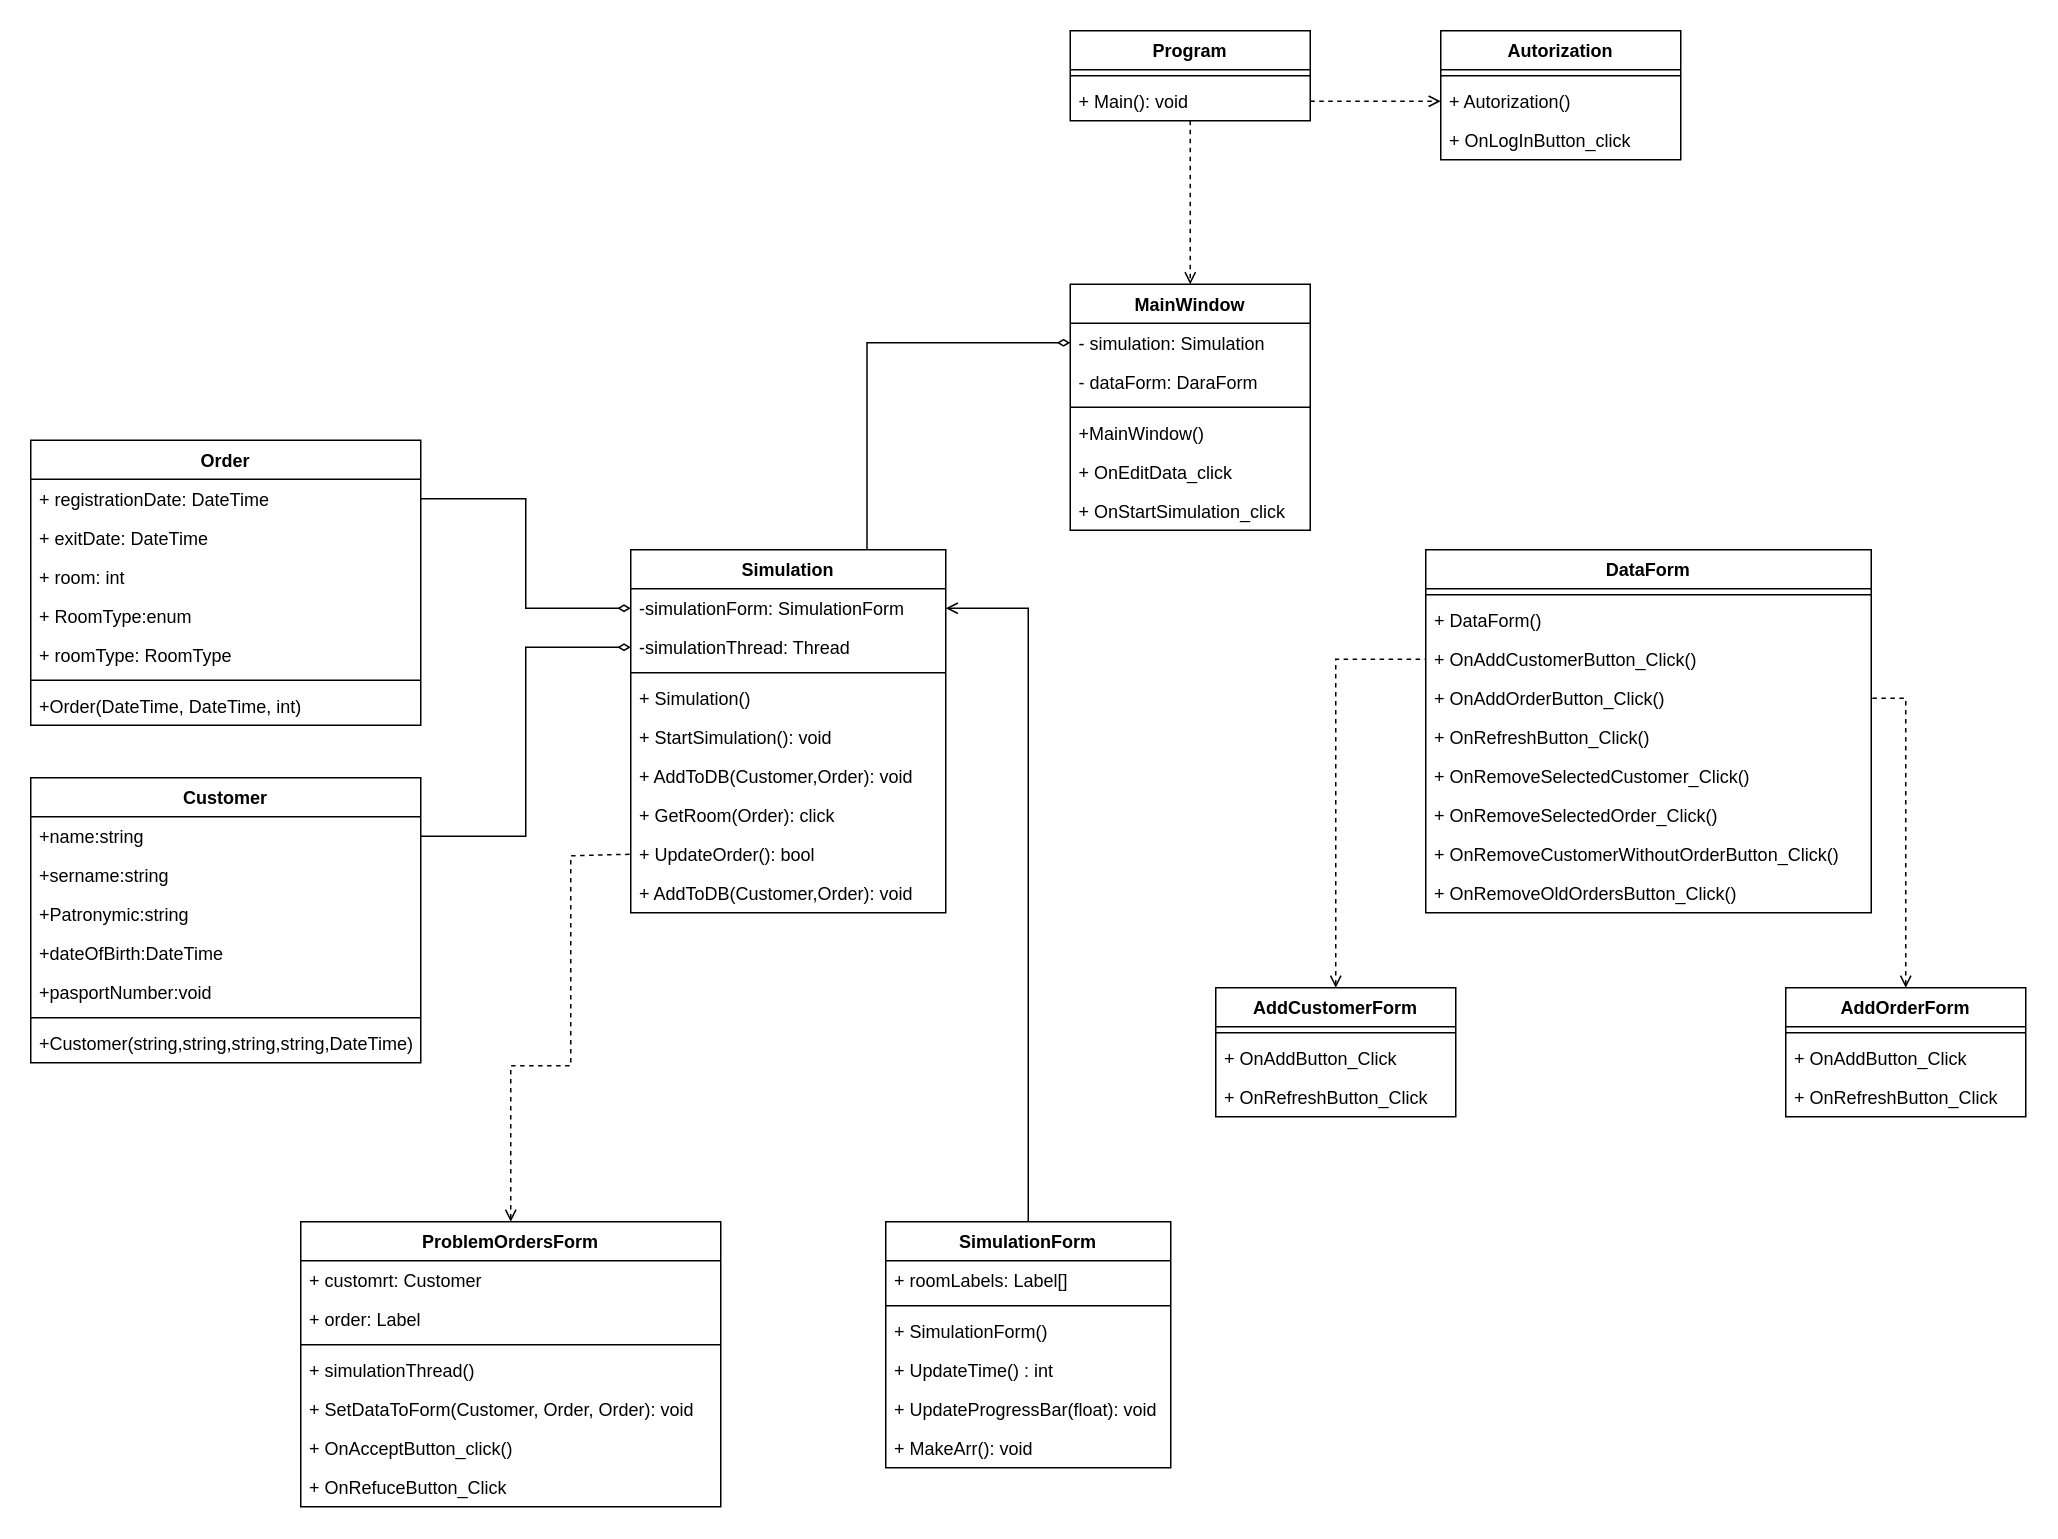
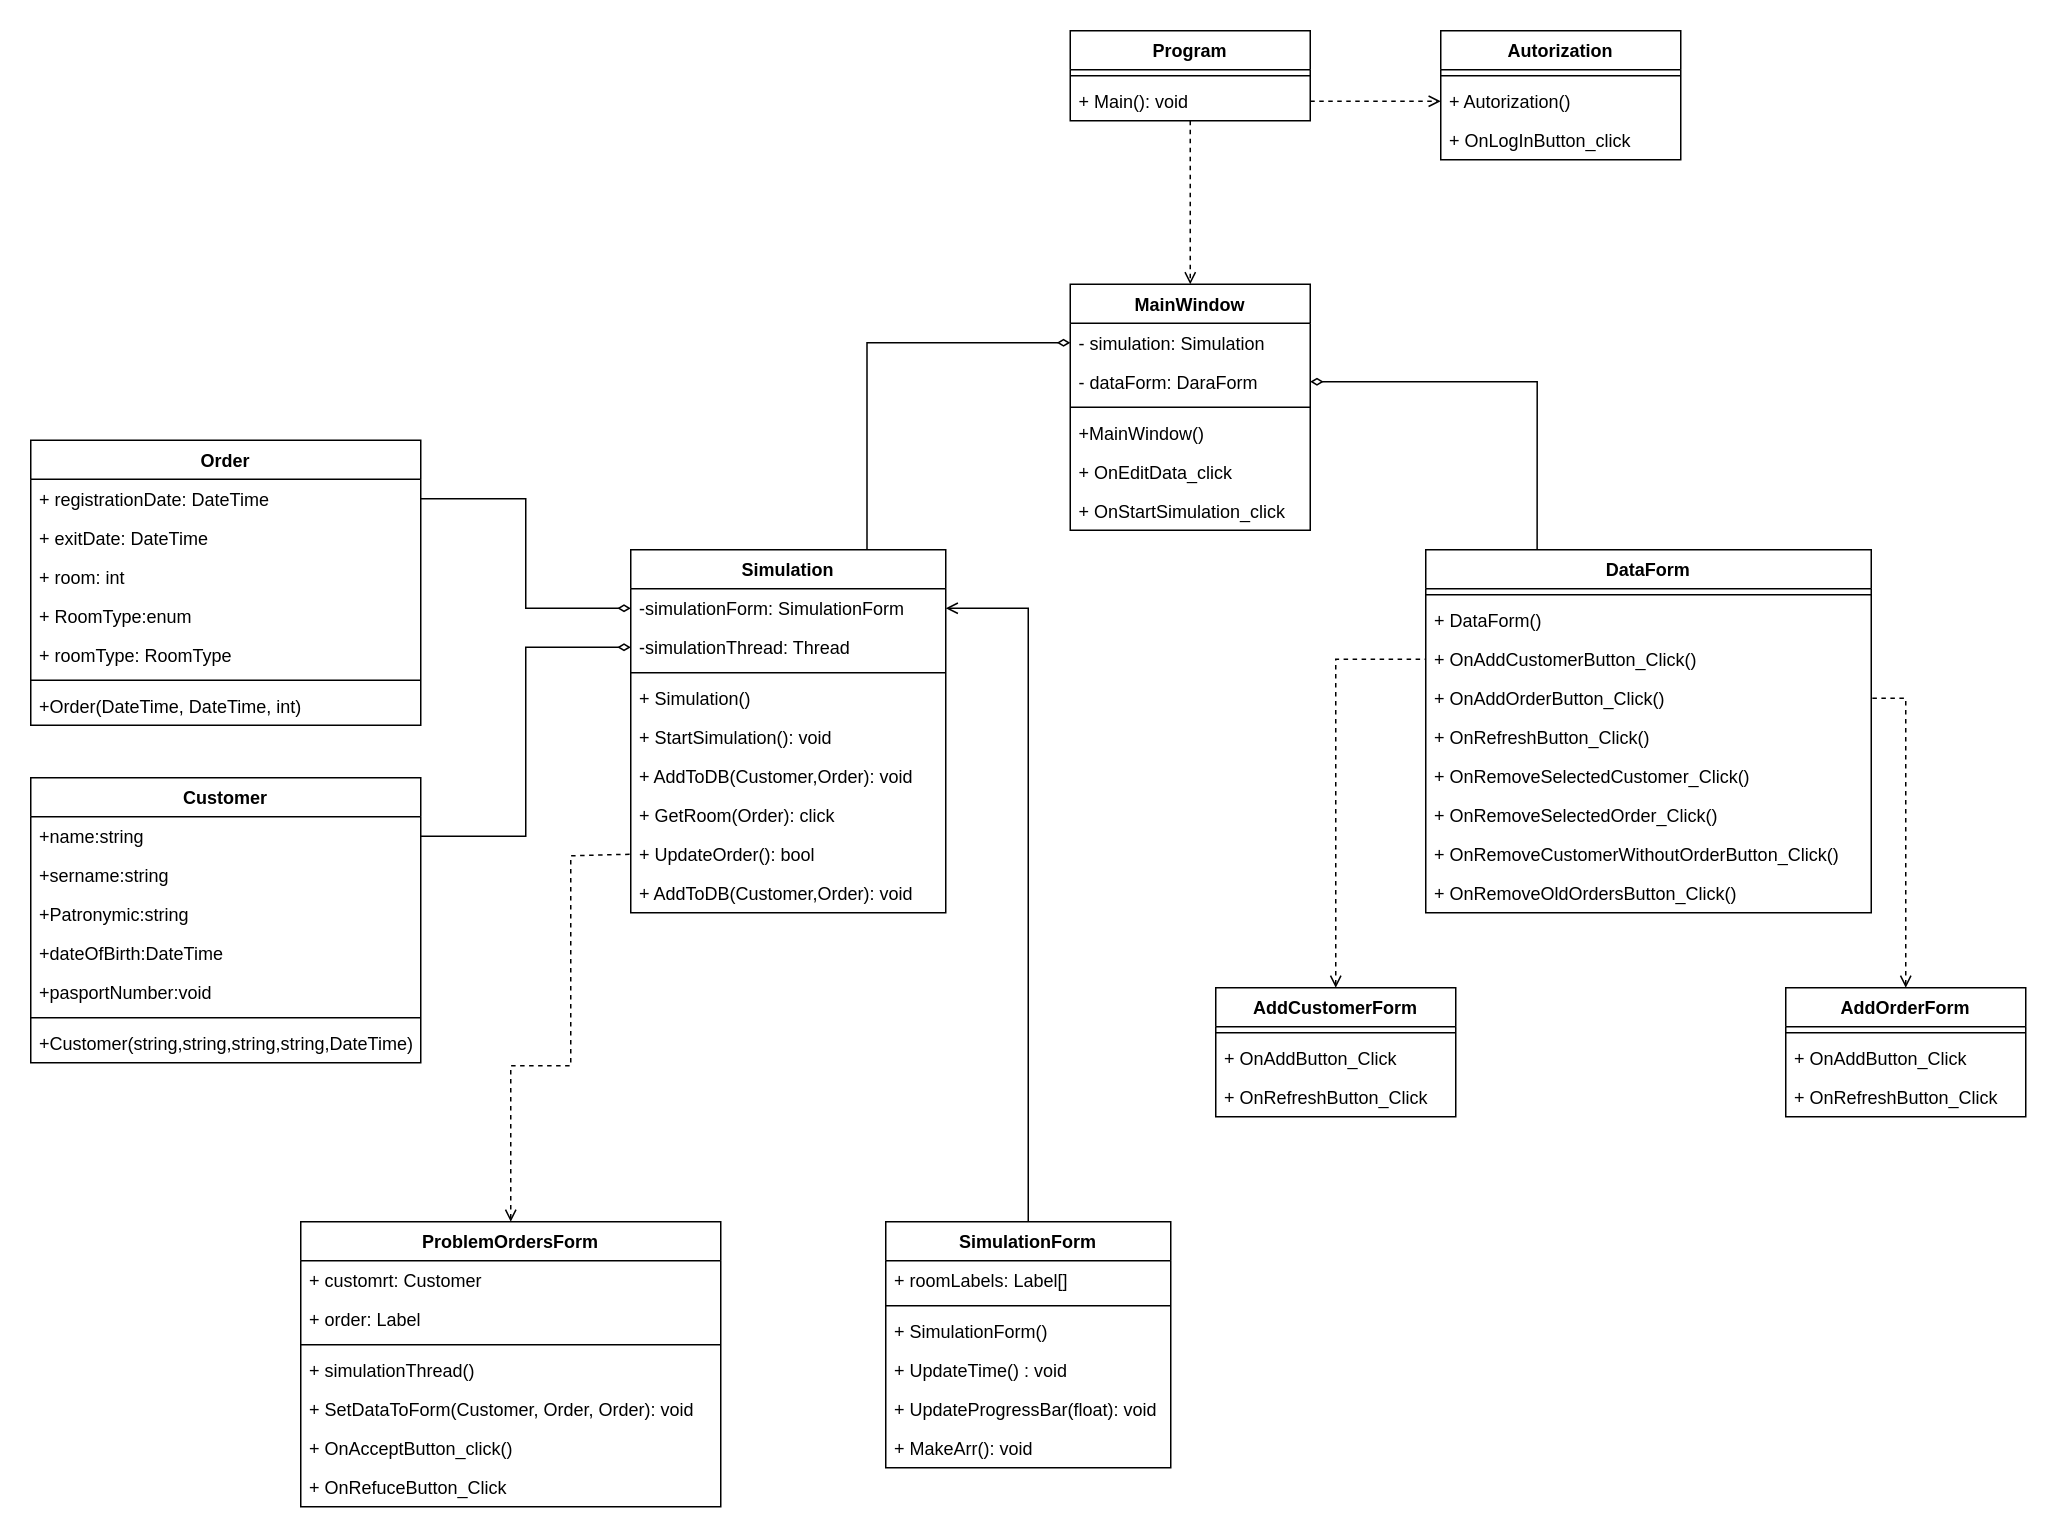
+ <mxCell id="28" style="edgeStyle=orthogonalEdgeStyle;rounded=0;orthogonalLoop=1;jettySize=auto;html=1;exitX=0.25;exitY=0;exitDx=0;exitDy=0;entryX=1;entryY=0.5;entryDx=0;entryDy=0;endArrow=diamondThin;endFill=0;" parent="1" source="29" target="4" edge="1"><mxGeometry relative="1" as="geometry" /></mxCell>
- <mxCell id="25" value="+ UpdateTime() : int" style="text;strokeColor=none;fillColor=none;align=left;verticalAlign=top;spacingLeft=4;spacingRight=4;overflow=hidden;rotatable=0;points=[[0,0.5],[1,0.5]];portConstraint=eastwest;" parent="21" vertex="1"><mxGeometry y="86" width="190" height="26" as="geometry" /></mxCell>
+ <mxCell id="25" value="+ UpdateTime() : void" style="text;strokeColor=none;fillColor=none;align=left;verticalAlign=top;spacingLeft=4;spacingRight=4;overflow=hidden;rotatable=0;points=[[0,0.5],[1,0.5]];portConstraint=eastwest;" parent="21" vertex="1"><mxGeometry y="86" width="190" height="26" as="geometry" /></mxCell>
